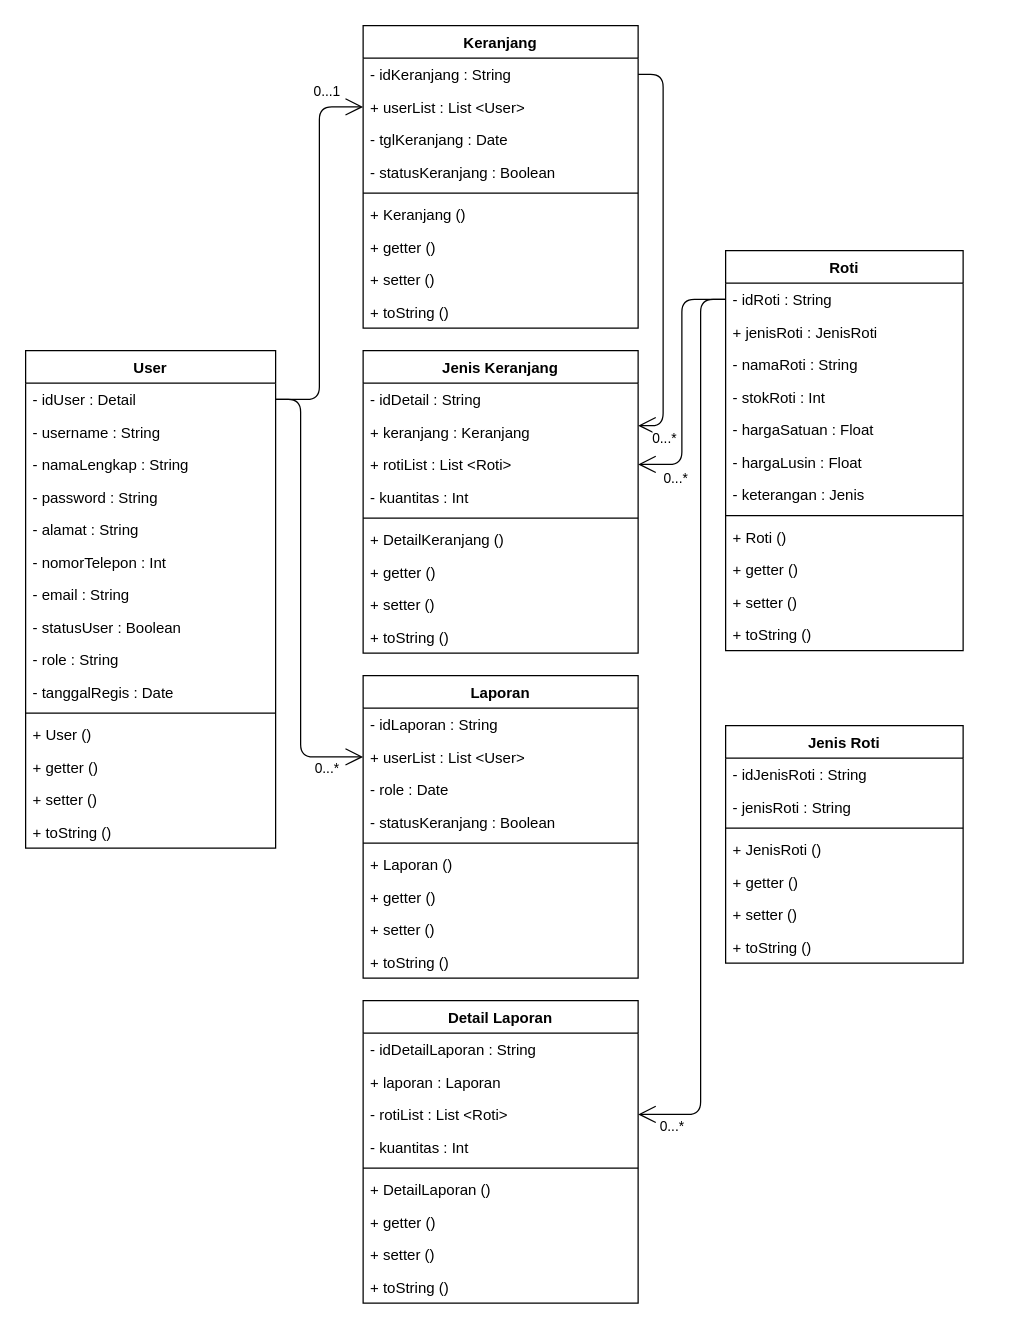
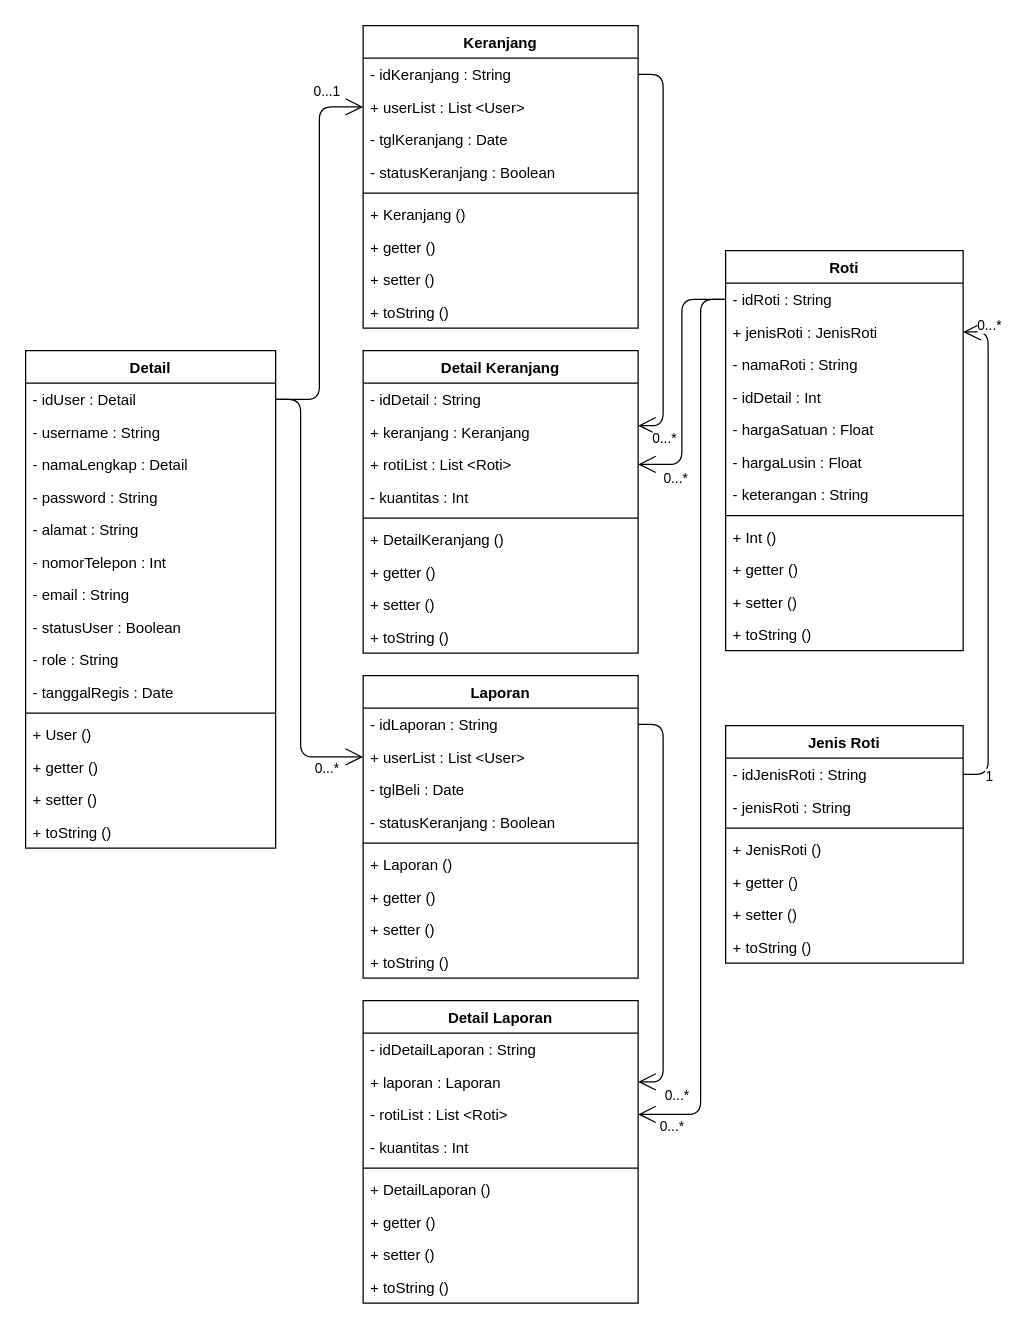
- <mxCell id="2" value="User" style="swimlane;fontStyle=1;align=center;verticalAlign=top;childLayout=stackLayout;horizontal=1;startSize=26;horizontalStack=0;resizeParent=1;resizeParentMax=0;resizeLast=0;collapsible=1;marginBottom=0;" vertex="1" parent="1"><mxGeometry x="20" y="280" width="200" height="398" as="geometry" /></mxCell>
+ <mxCell id="2" value="Detail" style="swimlane;fontStyle=1;align=center;verticalAlign=top;childLayout=stackLayout;horizontal=1;startSize=26;horizontalStack=0;resizeParent=1;resizeParentMax=0;resizeLast=0;collapsible=1;marginBottom=0;" vertex="1" parent="1"><mxGeometry x="20" y="280" width="200" height="398" as="geometry" /></mxCell>
- <mxCell id="28" value="Jenis Keranjang" style="swimlane;fontStyle=1;align=center;verticalAlign=top;childLayout=stackLayout;horizontal=1;startSize=26;horizontalStack=0;resizeParent=1;resizeParentMax=0;resizeLast=0;collapsible=1;marginBottom=0;" vertex="1" parent="1"><mxGeometry x="290" y="280" width="220" height="242" as="geometry" /></mxCell>
+ <mxCell id="28" value="Detail Keranjang" style="swimlane;fontStyle=1;align=center;verticalAlign=top;childLayout=stackLayout;horizontal=1;startSize=26;horizontalStack=0;resizeParent=1;resizeParentMax=0;resizeLast=0;collapsible=1;marginBottom=0;" vertex="1" parent="1"><mxGeometry x="290" y="280" width="220" height="242" as="geometry" /></mxCell>
- <mxCell id="70" value="- stokRoti : Int" style="text;strokeColor=none;fillColor=none;align=left;verticalAlign=top;spacingLeft=4;spacingRight=4;overflow=hidden;rotatable=0;points=[[0,0.5],[1,0.5]];portConstraint=eastwest;" vertex="1" parent="66"><mxGeometry y="104" width="190" height="26" as="geometry" /></mxCell>
+ <mxCell id="70" value="- idDetail : Int" style="text;strokeColor=none;fillColor=none;align=left;verticalAlign=top;spacingLeft=4;spacingRight=4;overflow=hidden;rotatable=0;points=[[0,0.5],[1,0.5]];portConstraint=eastwest;" vertex="1" parent="66"><mxGeometry y="104" width="190" height="26" as="geometry" /></mxCell>
- <mxCell id="5" value="- namaLengkap : String" style="text;strokeColor=none;fillColor=none;align=left;verticalAlign=top;spacingLeft=4;spacingRight=4;overflow=hidden;rotatable=0;points=[[0,0.5],[1,0.5]];portConstraint=eastwest;" vertex="1" parent="2"><mxGeometry y="78" width="200" height="26" as="geometry" /></mxCell>
+ <mxCell id="5" value="- namaLengkap : Detail" style="text;strokeColor=none;fillColor=none;align=left;verticalAlign=top;spacingLeft=4;spacingRight=4;overflow=hidden;rotatable=0;points=[[0,0.5],[1,0.5]];portConstraint=eastwest;" vertex="1" parent="2"><mxGeometry y="78" width="200" height="26" as="geometry" /></mxCell>
- <mxCell id="73" value="- keterangan : Jenis" style="text;strokeColor=none;fillColor=none;align=left;verticalAlign=top;spacingLeft=4;spacingRight=4;overflow=hidden;rotatable=0;points=[[0,0.5],[1,0.5]];portConstraint=eastwest;" vertex="1" parent="66"><mxGeometry y="182" width="190" height="26" as="geometry" /></mxCell>
+ <mxCell id="73" value="- keterangan : String" style="text;strokeColor=none;fillColor=none;align=left;verticalAlign=top;spacingLeft=4;spacingRight=4;overflow=hidden;rotatable=0;points=[[0,0.5],[1,0.5]];portConstraint=eastwest;" vertex="1" parent="66"><mxGeometry y="182" width="190" height="26" as="geometry" /></mxCell>
- <mxCell id="75" value="+ Roti ()" style="text;strokeColor=none;fillColor=none;align=left;verticalAlign=top;spacingLeft=4;spacingRight=4;overflow=hidden;rotatable=0;points=[[0,0.5],[1,0.5]];portConstraint=eastwest;" vertex="1" parent="66"><mxGeometry y="216" width="190" height="26" as="geometry" /></mxCell>
+ <mxCell id="75" value="+ Int ()" style="text;strokeColor=none;fillColor=none;align=left;verticalAlign=top;spacingLeft=4;spacingRight=4;overflow=hidden;rotatable=0;points=[[0,0.5],[1,0.5]];portConstraint=eastwest;" vertex="1" parent="66"><mxGeometry y="216" width="190" height="26" as="geometry" /></mxCell>
+ <mxCell id="91" value="" style="endArrow=open;endFill=1;endSize=12;html=1;exitX=1;exitY=0.5;exitDx=0;exitDy=0;entryX=1;entryY=0.5;entryDx=0;entryDy=0;edgeStyle=orthogonalEdgeStyle;" edge="1" parent="1" source="59" target="68"><mxGeometry width="160" relative="1" as="geometry"><mxPoint x="420" y="500" as="sourcePoint" /><mxPoint x="580" y="500" as="targetPoint" /><Array as="points"><mxPoint x="790" y="619" /><mxPoint x="790" y="265" /></Array></mxGeometry></mxCell>
+ <mxCell id="92" value="0...*" style="edgeLabel;html=1;align=center;verticalAlign=middle;resizable=0;points=[];" vertex="1" connectable="0" parent="91"><mxGeometry x="0.79" y="-3" relative="1" as="geometry"><mxPoint x="-3" y="-26.44" as="offset" /></mxGeometry></mxCell>
+ <mxCell id="93" value="1" style="edgeLabel;html=1;align=center;verticalAlign=middle;resizable=0;points=[];" vertex="1" connectable="0" parent="91"><mxGeometry x="-0.81" relative="1" as="geometry"><mxPoint y="18.5" as="offset" /></mxGeometry></mxCell>
- <mxCell id="41" value="- role : Date" style="text;strokeColor=none;fillColor=none;align=left;verticalAlign=top;spacingLeft=4;spacingRight=4;overflow=hidden;rotatable=0;points=[[0,0.5],[1,0.5]];portConstraint=eastwest;" vertex="1" parent="38"><mxGeometry y="78" width="220" height="26" as="geometry" /></mxCell>
+ <mxCell id="41" value="- tglBeli : Date" style="text;strokeColor=none;fillColor=none;align=left;verticalAlign=top;spacingLeft=4;spacingRight=4;overflow=hidden;rotatable=0;points=[[0,0.5],[1,0.5]];portConstraint=eastwest;" vertex="1" parent="38"><mxGeometry y="78" width="220" height="26" as="geometry" /></mxCell>
+ <mxCell id="85" value="" style="endArrow=open;endFill=1;endSize=12;html=1;exitX=1;exitY=0.5;exitDx=0;exitDy=0;entryX=1;entryY=0.5;entryDx=0;entryDy=0;edgeStyle=orthogonalEdgeStyle;" edge="1" parent="1" source="39" target="50"><mxGeometry width="160" relative="1" as="geometry"><mxPoint x="350" y="810" as="sourcePoint" /><mxPoint x="510" y="810" as="targetPoint" /><Array as="points"><mxPoint x="530" y="579" /><mxPoint x="530" y="865" /></Array></mxGeometry></mxCell>
+ <mxCell id="86" value="0...*" style="edgeLabel;html=1;align=center;verticalAlign=middle;resizable=0;points=[];" vertex="1" connectable="0" parent="85"><mxGeometry x="0.872" relative="1" as="geometry"><mxPoint x="10" y="11" as="offset" /></mxGeometry></mxCell>
